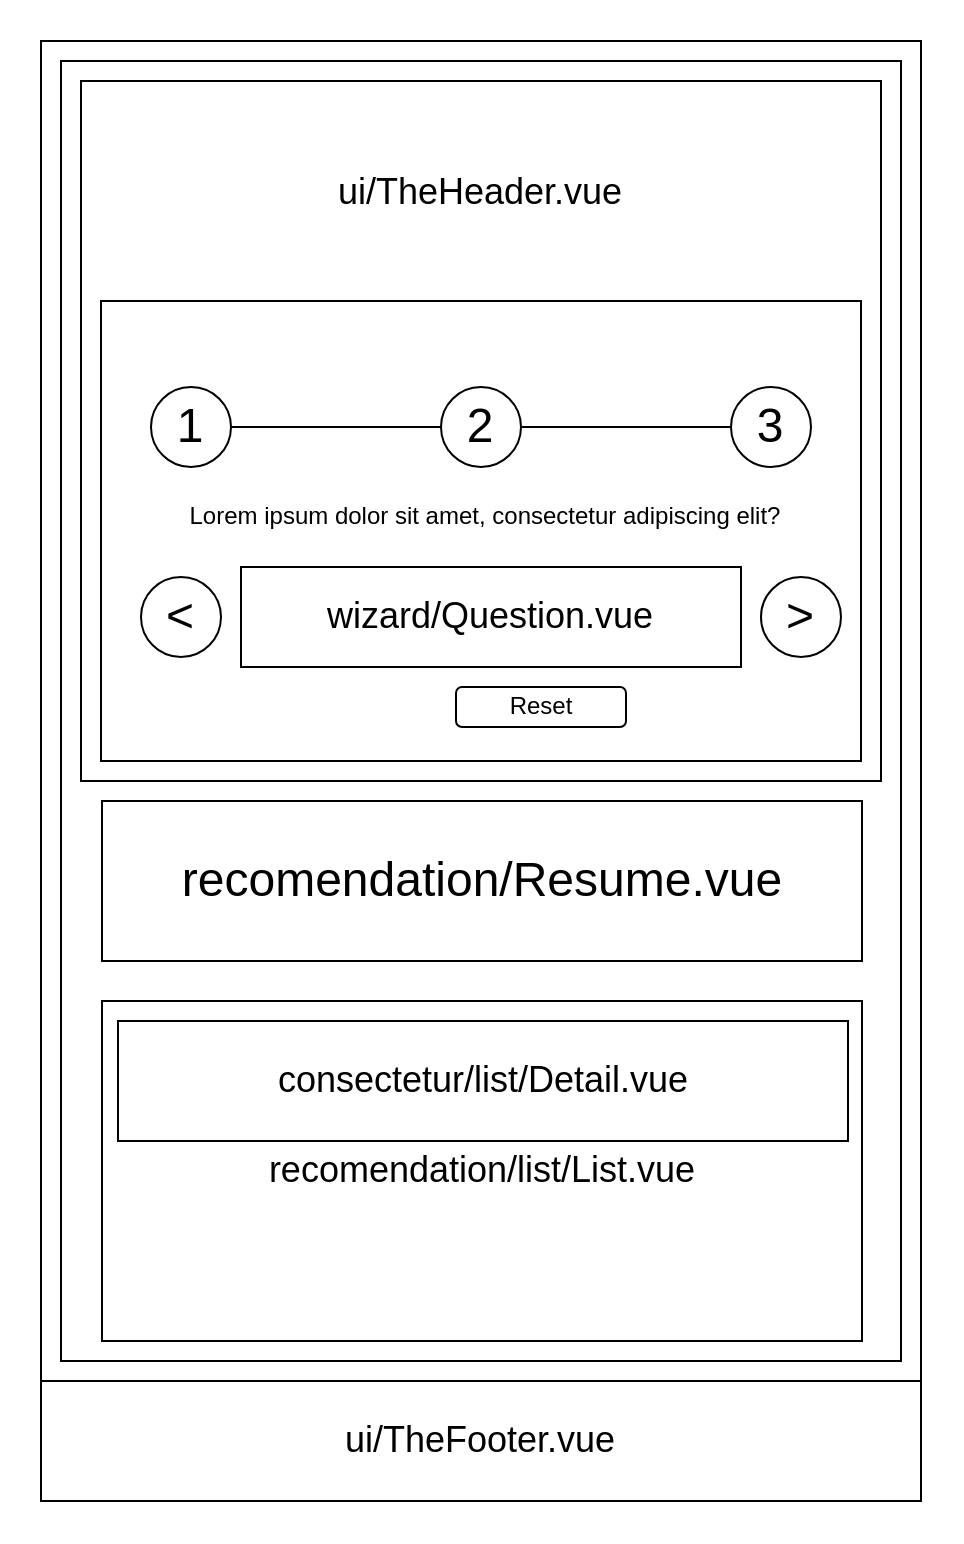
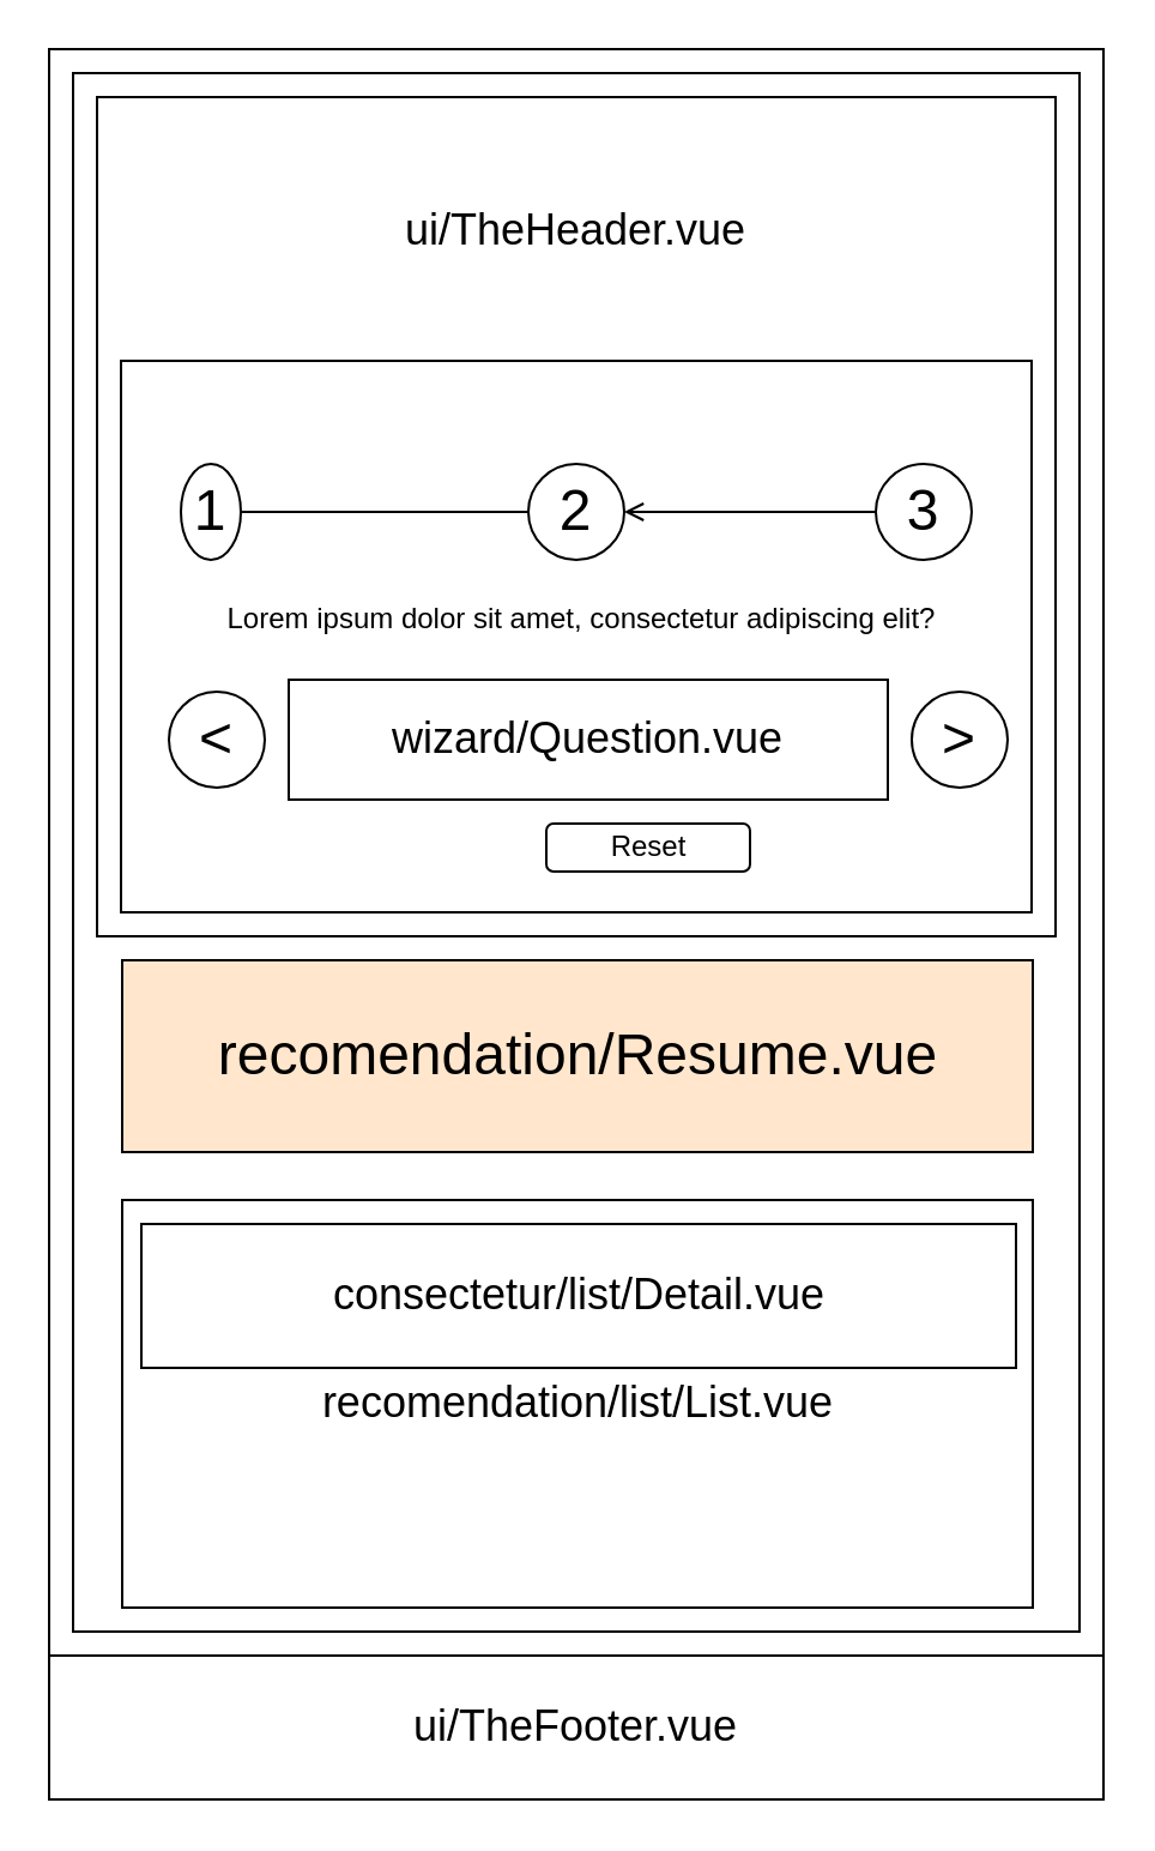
- <mxCell id="10" value="&lt;font style=&quot;font-size: 24px&quot;&gt;1&lt;/font&gt;" style="ellipse;whiteSpace=wrap;html=1;" parent="6" vertex="1"><mxGeometry x="35" y="153" width="40" height="40" as="geometry" /></mxCell>
+ <mxCell id="10" value="&lt;font style=&quot;font-size: 24px&quot;&gt;1&lt;/font&gt;" style="ellipse;whiteSpace=wrap;html=1;" parent="6" vertex="1"><mxGeometry x="35" y="153" width="25" height="40" as="geometry" /></mxCell>
- <mxCell id="14" value="" style="endArrow=none;html=1;entryX=1;entryY=0.5;entryDx=0;entryDy=0;exitX=0;exitY=0.5;exitDx=0;exitDy=0;" parent="6" source="12" target="11" edge="1"><mxGeometry width="50" height="50" relative="1" as="geometry"><mxPoint x="325" y="172" as="sourcePoint" /><mxPoint x="220" y="172" as="targetPoint" /></mxGeometry></mxCell>
+ <mxCell id="14" value="" style="endArrow=open;html=1;entryX=1;entryY=0.5;entryDx=0;entryDy=0;exitX=0;exitY=0.5;exitDx=0;exitDy=0;" parent="6" source="12" target="11" edge="1"><mxGeometry width="50" height="50" relative="1" as="geometry"><mxPoint x="325" y="172" as="sourcePoint" /><mxPoint x="220" y="172" as="targetPoint" /></mxGeometry></mxCell>
- <mxCell id="19" value="&lt;font style=&quot;font-size: 24px&quot;&gt;recomendation/Resume.vue&lt;br&gt;&lt;/font&gt;" style="rounded=0;whiteSpace=wrap;html=1;" parent="6" vertex="1"><mxGeometry x="10.5" y="360" width="380" height="80" as="geometry" /></mxCell>
+ <mxCell id="19" value="&lt;font style=&quot;font-size: 24px&quot;&gt;recomendation/Resume.vue&lt;br&gt;&lt;/font&gt;" style="rounded=0;whiteSpace=wrap;html=1;fillColor=#ffe6cc;" parent="6" vertex="1"><mxGeometry x="10.5" y="360" width="380" height="80" as="geometry" /></mxCell>
